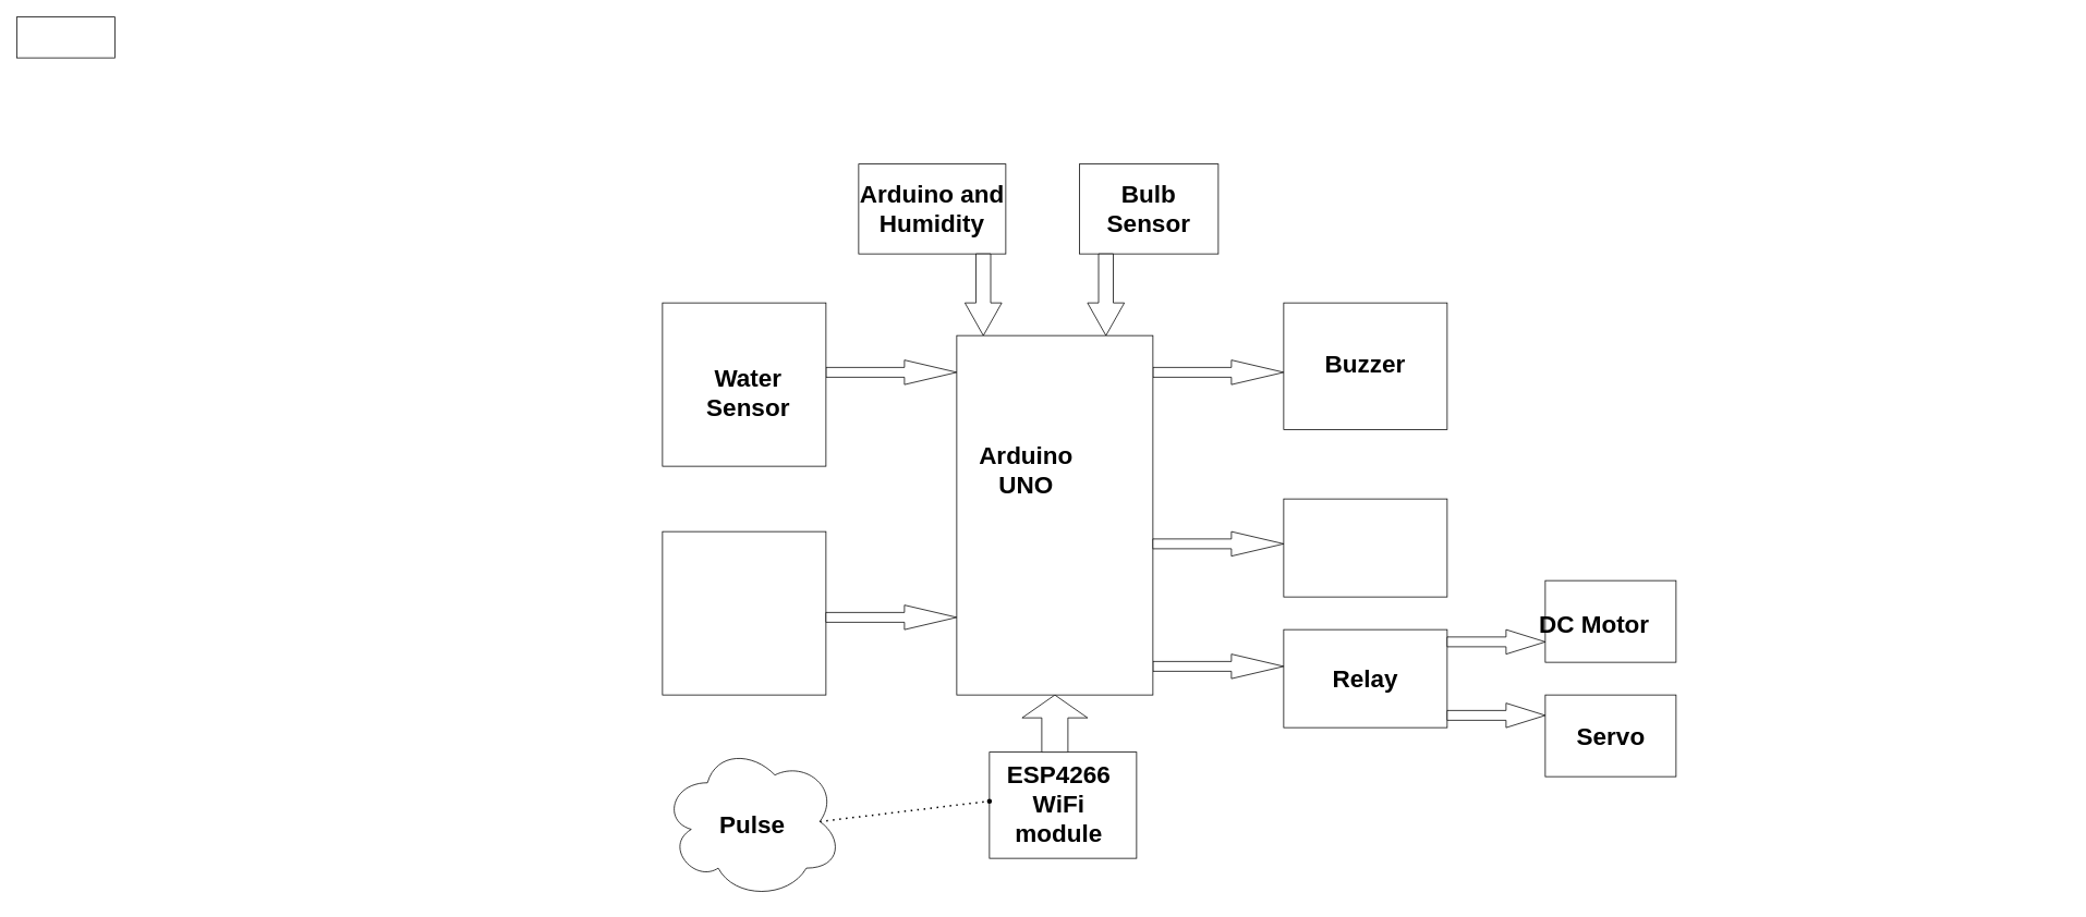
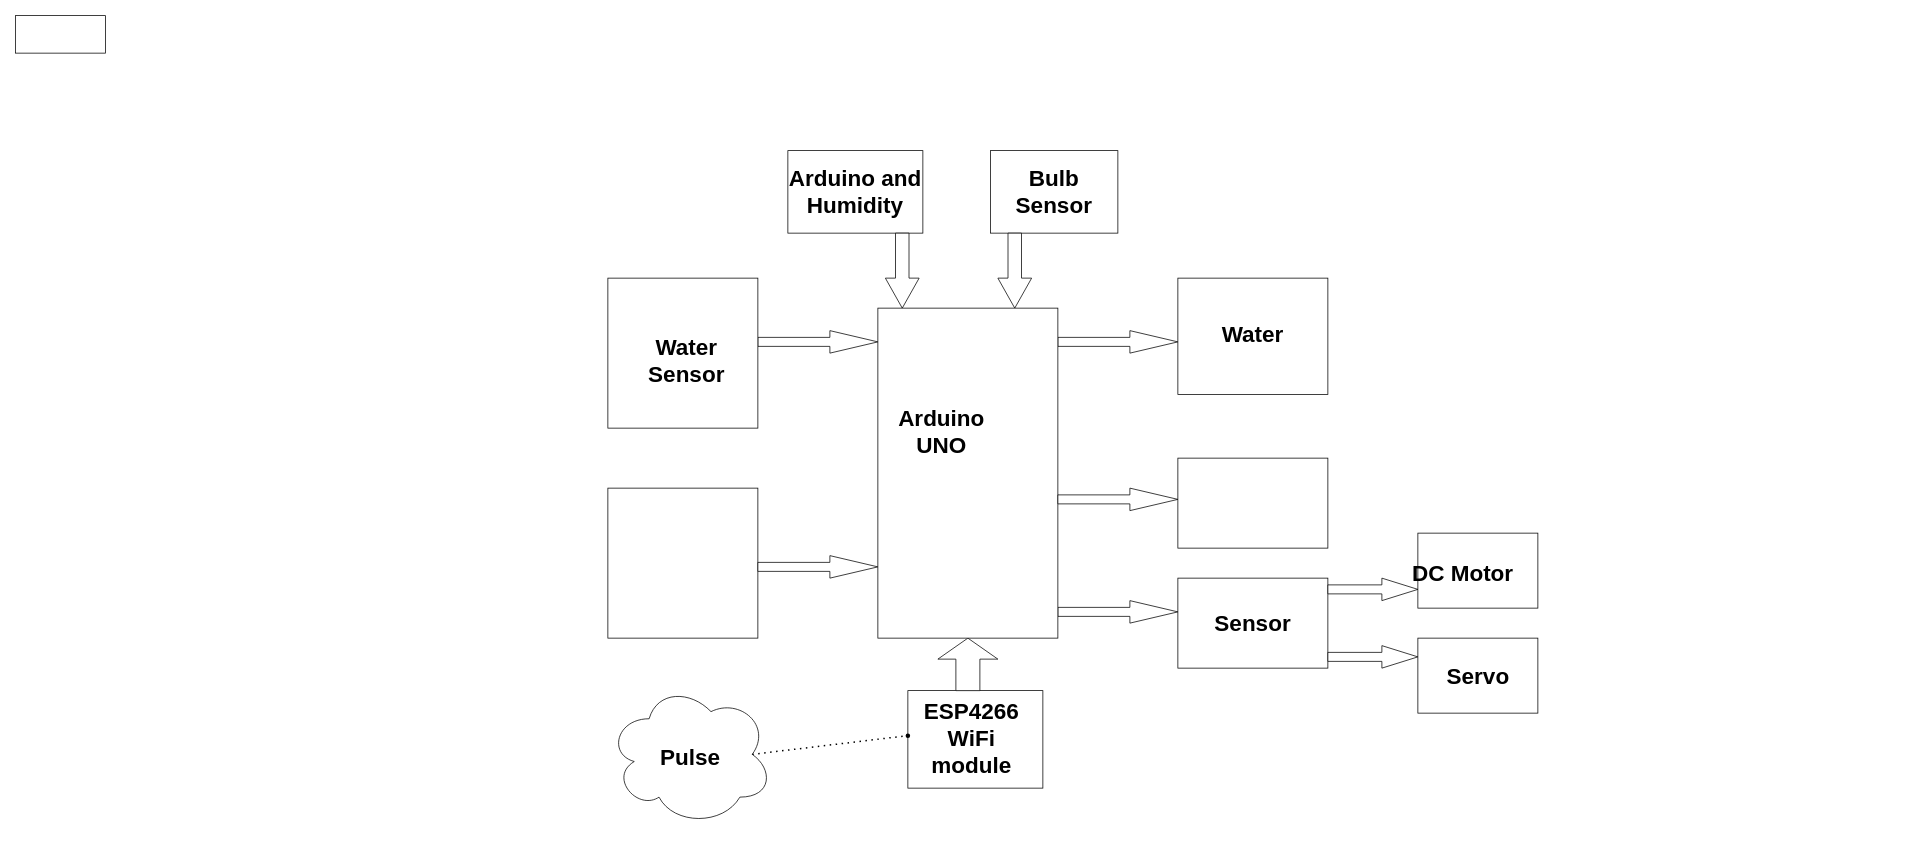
- <mxCell id="36" value="&lt;b&gt;Buzzer&lt;/b&gt;" style="text;strokeColor=none;align=center;fillColor=none;html=1;verticalAlign=middle;whiteSpace=wrap;rounded=0;fontSize=30;" vertex="1" parent="1"><mxGeometry x="1530" y="380" width="280" height="130" as="geometry" /></mxCell>
+ <mxCell id="36" value="&lt;b&gt;Water&lt;/b&gt;" style="text;strokeColor=none;align=center;fillColor=none;html=1;verticalAlign=middle;whiteSpace=wrap;rounded=0;fontSize=30;" vertex="1" parent="1"><mxGeometry x="1530" y="380" width="280" height="130" as="geometry" /></mxCell>
- <mxCell id="14" value="&lt;font style=&quot;font-size: 30px;&quot;&gt;Relay&lt;/font&gt;" style="text;strokeColor=none;align=center;fillColor=none;html=1;verticalAlign=middle;whiteSpace=wrap;rounded=0;fontSize=20;fontStyle=1" vertex="1" parent="1"><mxGeometry x="1520" y="730" width="300" height="200" as="geometry" /></mxCell>
+ <mxCell id="14" value="&lt;font style=&quot;font-size: 30px;&quot;&gt;Sensor&lt;/font&gt;" style="text;strokeColor=none;align=center;fillColor=none;html=1;verticalAlign=middle;whiteSpace=wrap;rounded=0;fontSize=20;fontStyle=1" vertex="1" parent="1"><mxGeometry x="1520" y="730" width="300" height="200" as="geometry" /></mxCell>
